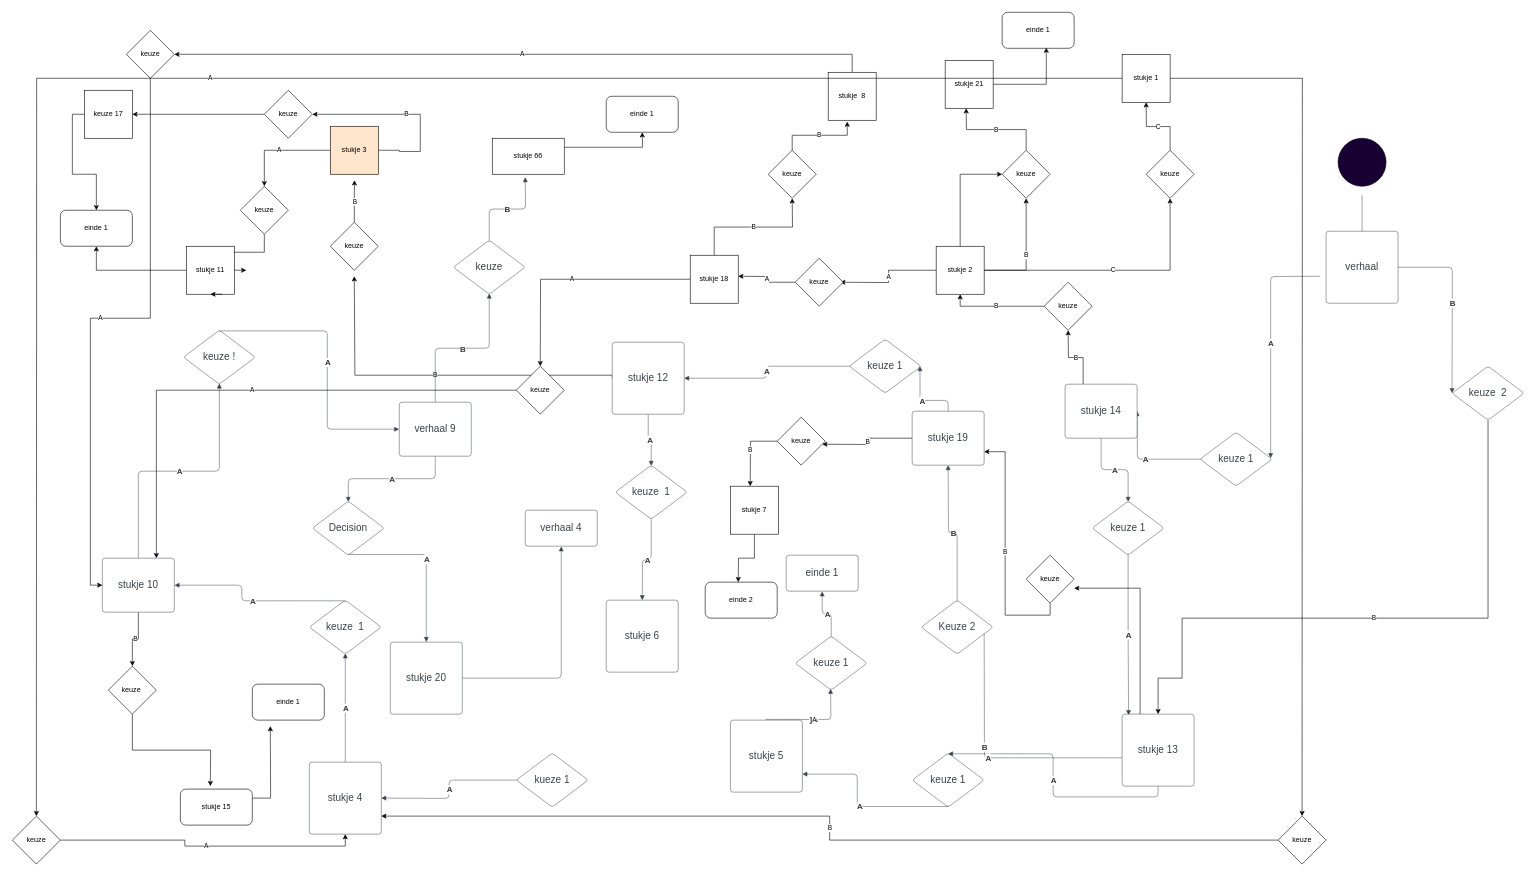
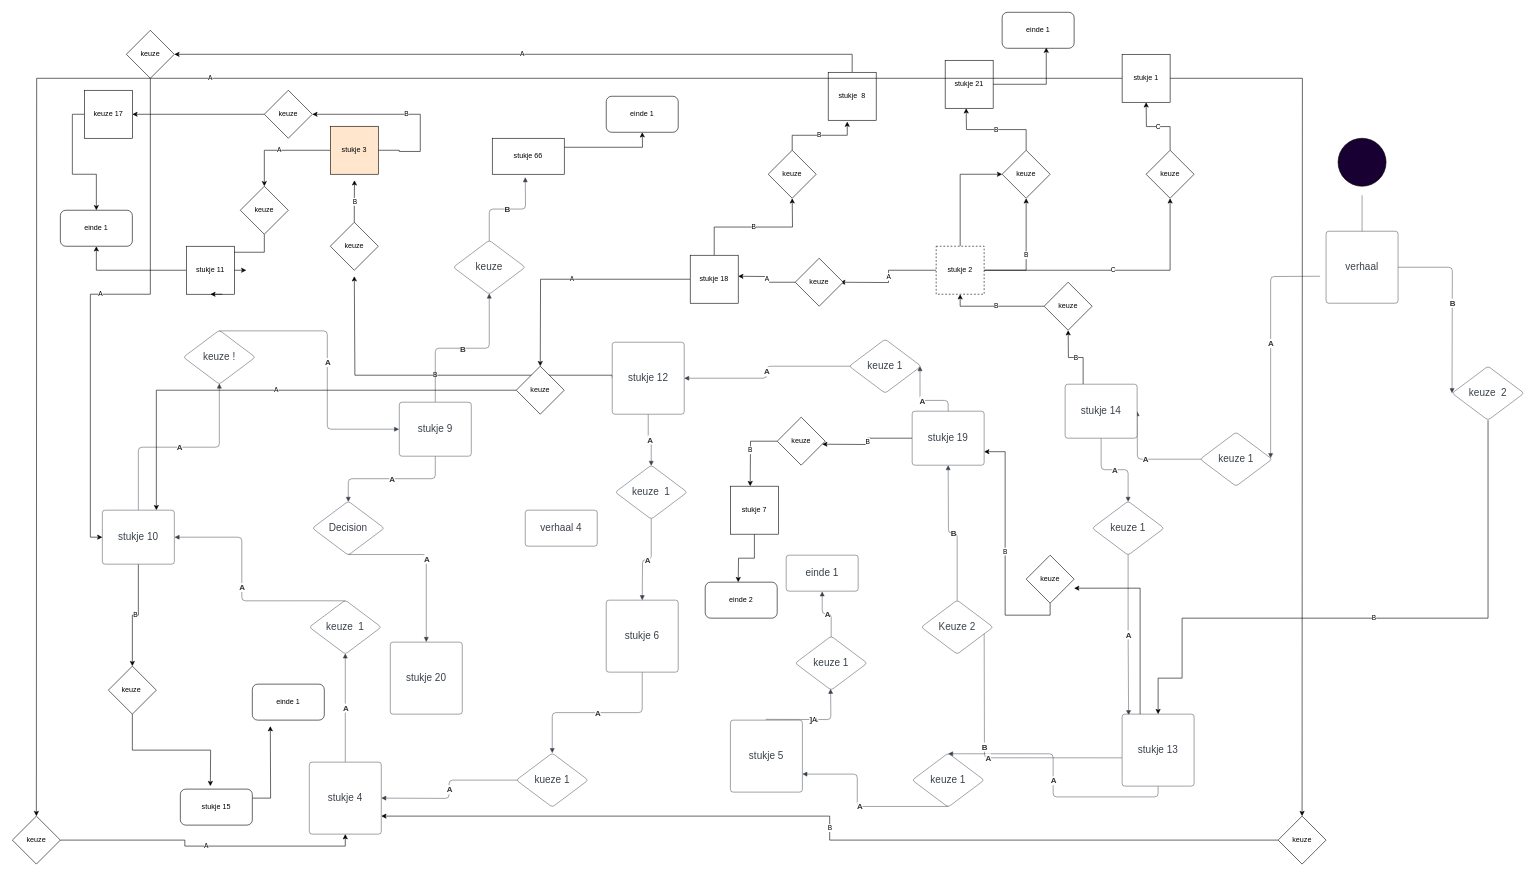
- <mxCell id="110" value="stukje 2" style="whiteSpace=wrap;html=1;aspect=fixed;" vertex="1" parent="1"><mxGeometry x="1560" y="410" width="80" height="80" as="geometry" /></mxCell>
+ <mxCell id="110" value="stukje 2" style="whiteSpace=wrap;html=1;aspect=fixed;dashed=1;" vertex="1" parent="1"><mxGeometry x="1560" y="410" width="80" height="80" as="geometry" /></mxCell>
- <mxCell id="74" value="verhaal 9" style="html=1;overflow=block;blockSpacing=1;whiteSpace=wrap;fontSize=16.7;fontColor=#3a414a;spacing=9;strokeColor=#3a414a;strokeOpacity=100;rounded=1;absoluteArcSize=1;arcSize=9;strokeWidth=0.8;lucidId=kWqyDkxL.KI2;" vertex="1" parent="1"><mxGeometry x="665" y="670" width="120" height="90" as="geometry" /></mxCell>
+ <mxCell id="74" value="stukje 9" style="html=1;overflow=block;blockSpacing=1;whiteSpace=wrap;fontSize=16.7;fontColor=#3a414a;spacing=9;strokeColor=#3a414a;strokeOpacity=100;rounded=1;absoluteArcSize=1;arcSize=9;strokeWidth=0.8;lucidId=kWqyDkxL.KI2;" vertex="1" parent="1"><mxGeometry x="665" y="670" width="120" height="90" as="geometry" /></mxCell>
- <mxCell id="81" value="" style="html=1;jettySize=18;whiteSpace=wrap;fontSize=13;strokeColor=#3a414a;strokeOpacity=100;strokeWidth=0.8;rounded=1;arcSize=12;edgeStyle=orthogonalEdgeStyle;startArrow=none;endArrow=block;endFill=1;exitX=1.003;exitY=0.5;exitPerimeter=0;entryX=0.5;entryY=1.006;entryPerimeter=0;lucidId=7XqySDj-Koed;" edge="1" parent="1" source="80" target="82"><mxGeometry width="100" height="100" relative="1" as="geometry"><Array as="points" /></mxGeometry></mxCell>
- <mxCell id="65" value="stukje 10" style="html=1;overflow=block;blockSpacing=1;whiteSpace=wrap;fontSize=16.7;fontColor=#3a414a;spacing=9;strokeColor=#3a414a;strokeOpacity=100;rounded=1;absoluteArcSize=1;arcSize=9;strokeWidth=0.8;lucidId=jTqy.iJDyMWF;" vertex="1" parent="1"><mxGeometry x="170" y="930" width="120" height="90" as="geometry" /></mxCell>
+ <mxCell id="65" value="stukje 10" style="html=1;overflow=block;blockSpacing=1;whiteSpace=wrap;fontSize=16.7;fontColor=#3a414a;spacing=9;strokeColor=#3a414a;strokeOpacity=100;rounded=1;absoluteArcSize=1;arcSize=9;strokeWidth=0.8;lucidId=jTqy.iJDyMWF;" vertex="1" parent="1"><mxGeometry x="170" y="850" width="120" height="90" as="geometry" /></mxCell>
+ <mxCell id="55" value="" style="html=1;jettySize=18;whiteSpace=wrap;fontSize=13;strokeColor=#3a414a;strokeOpacity=100;strokeWidth=0.8;rounded=1;arcSize=12;edgeStyle=orthogonalEdgeStyle;startArrow=none;endArrow=block;endFill=1;exitX=0.5;exitY=1.003;exitPerimeter=0;lucidId=vLqywnhsMXsI;entryX=0.5;entryY=0;entryDx=0;entryDy=0;" edge="1" parent="1" source="54" target="57"><mxGeometry width="100" height="100" relative="1" as="geometry"><Array as="points" /><mxPoint x="890" y="1270" as="targetPoint" /></mxGeometry></mxCell>
+ <mxCell id="56" value="A" style="text;html=1;resizable=0;labelBackgroundColor=default;align=center;verticalAlign=middle;fontStyle=1;fontColor=#333333;fontSize=13.3;" vertex="1" parent="55"><mxGeometry relative="1" as="geometry" /></mxCell>
